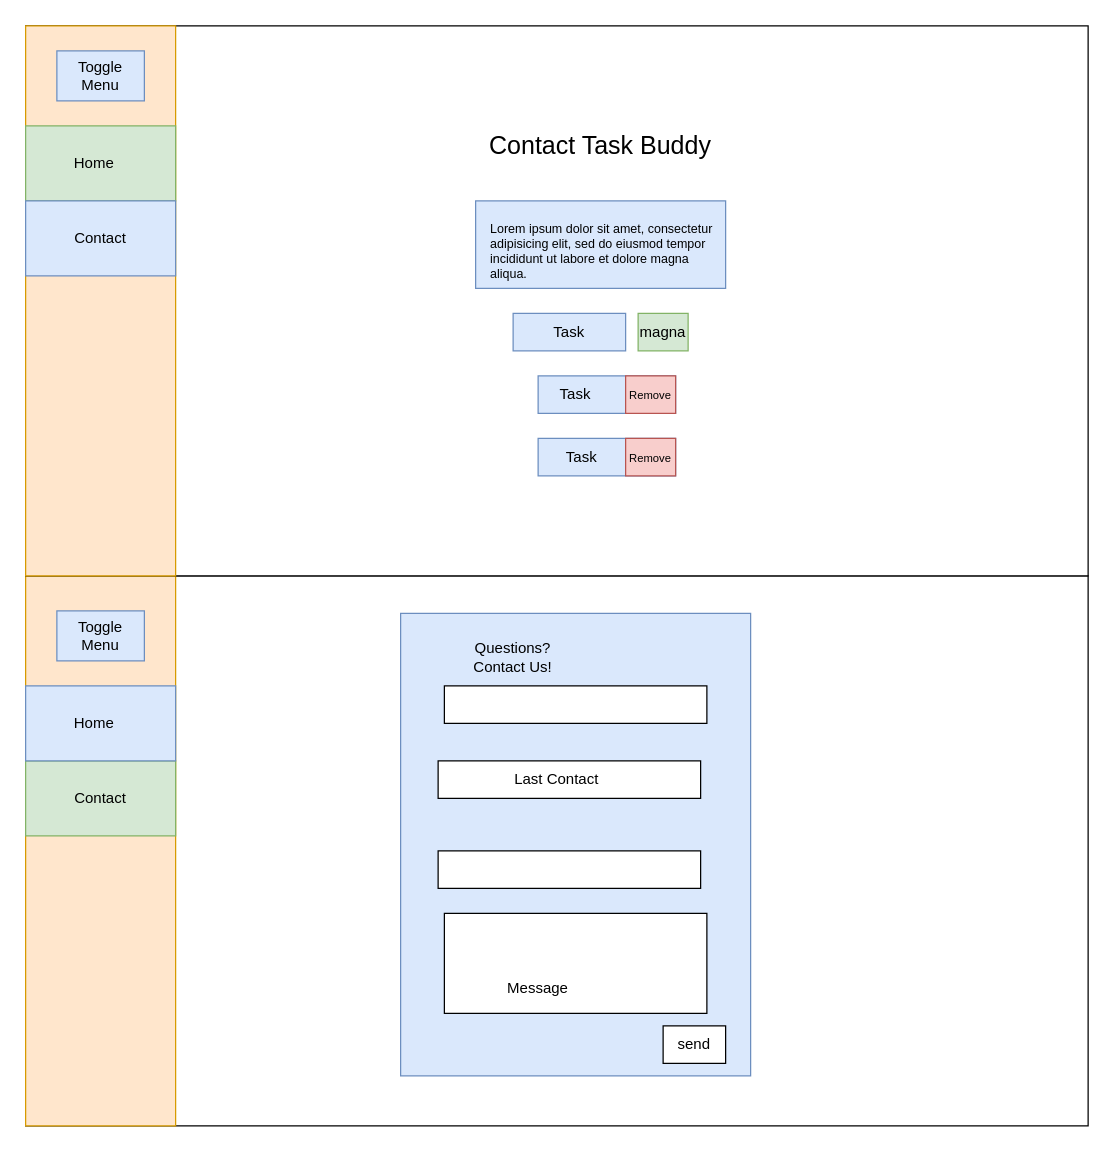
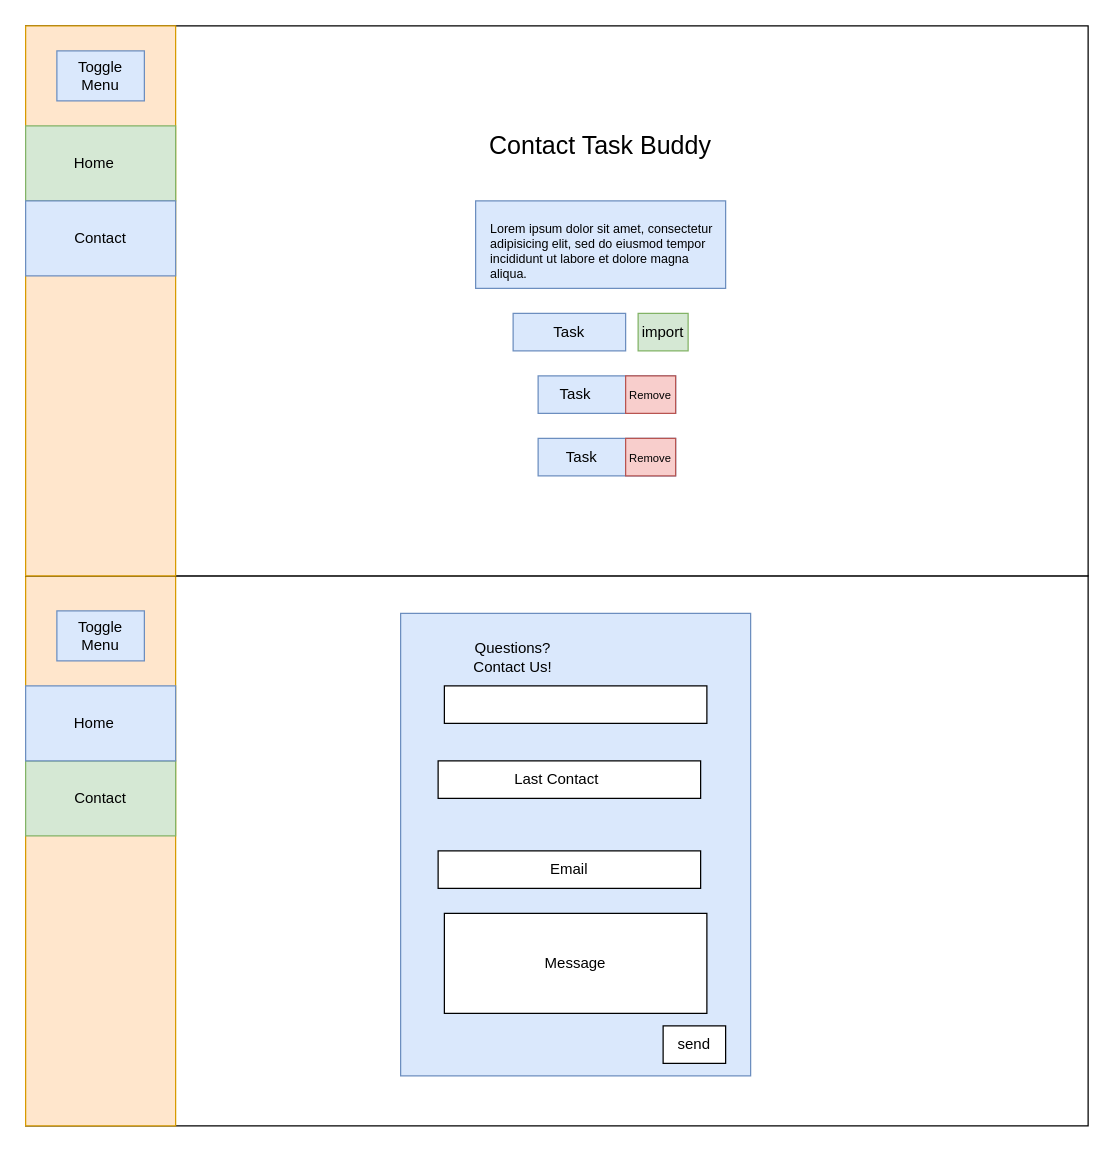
- <mxCell id="39" value="magna" style="text;html=1;align=center;verticalAlign=middle;whiteSpace=wrap;rounded=0;" vertex="1" parent="1"><mxGeometry x="500" y="250" width="60" height="30" as="geometry" /></mxCell>
+ <mxCell id="39" value="import" style="text;html=1;align=center;verticalAlign=middle;whiteSpace=wrap;rounded=0;" vertex="1" parent="1"><mxGeometry x="500" y="250" width="60" height="30" as="geometry" /></mxCell>
+ <mxCell id="35" value="Email" style="text;html=1;align=center;verticalAlign=middle;whiteSpace=wrap;rounded=0;" vertex="1" parent="1"><mxGeometry x="405" y="680" width="100" height="30" as="geometry" /></mxCell>
- <mxCell id="36" value="Message" style="text;html=1;align=center;verticalAlign=middle;whiteSpace=wrap;rounded=0;" vertex="1" parent="1"><mxGeometry x="380" y="775" width="100" height="30" as="geometry" /></mxCell>
+ <mxCell id="36" value="Message" style="text;html=1;align=center;verticalAlign=middle;whiteSpace=wrap;rounded=0;" vertex="1" parent="1"><mxGeometry x="410" y="755" width="100" height="30" as="geometry" /></mxCell>
